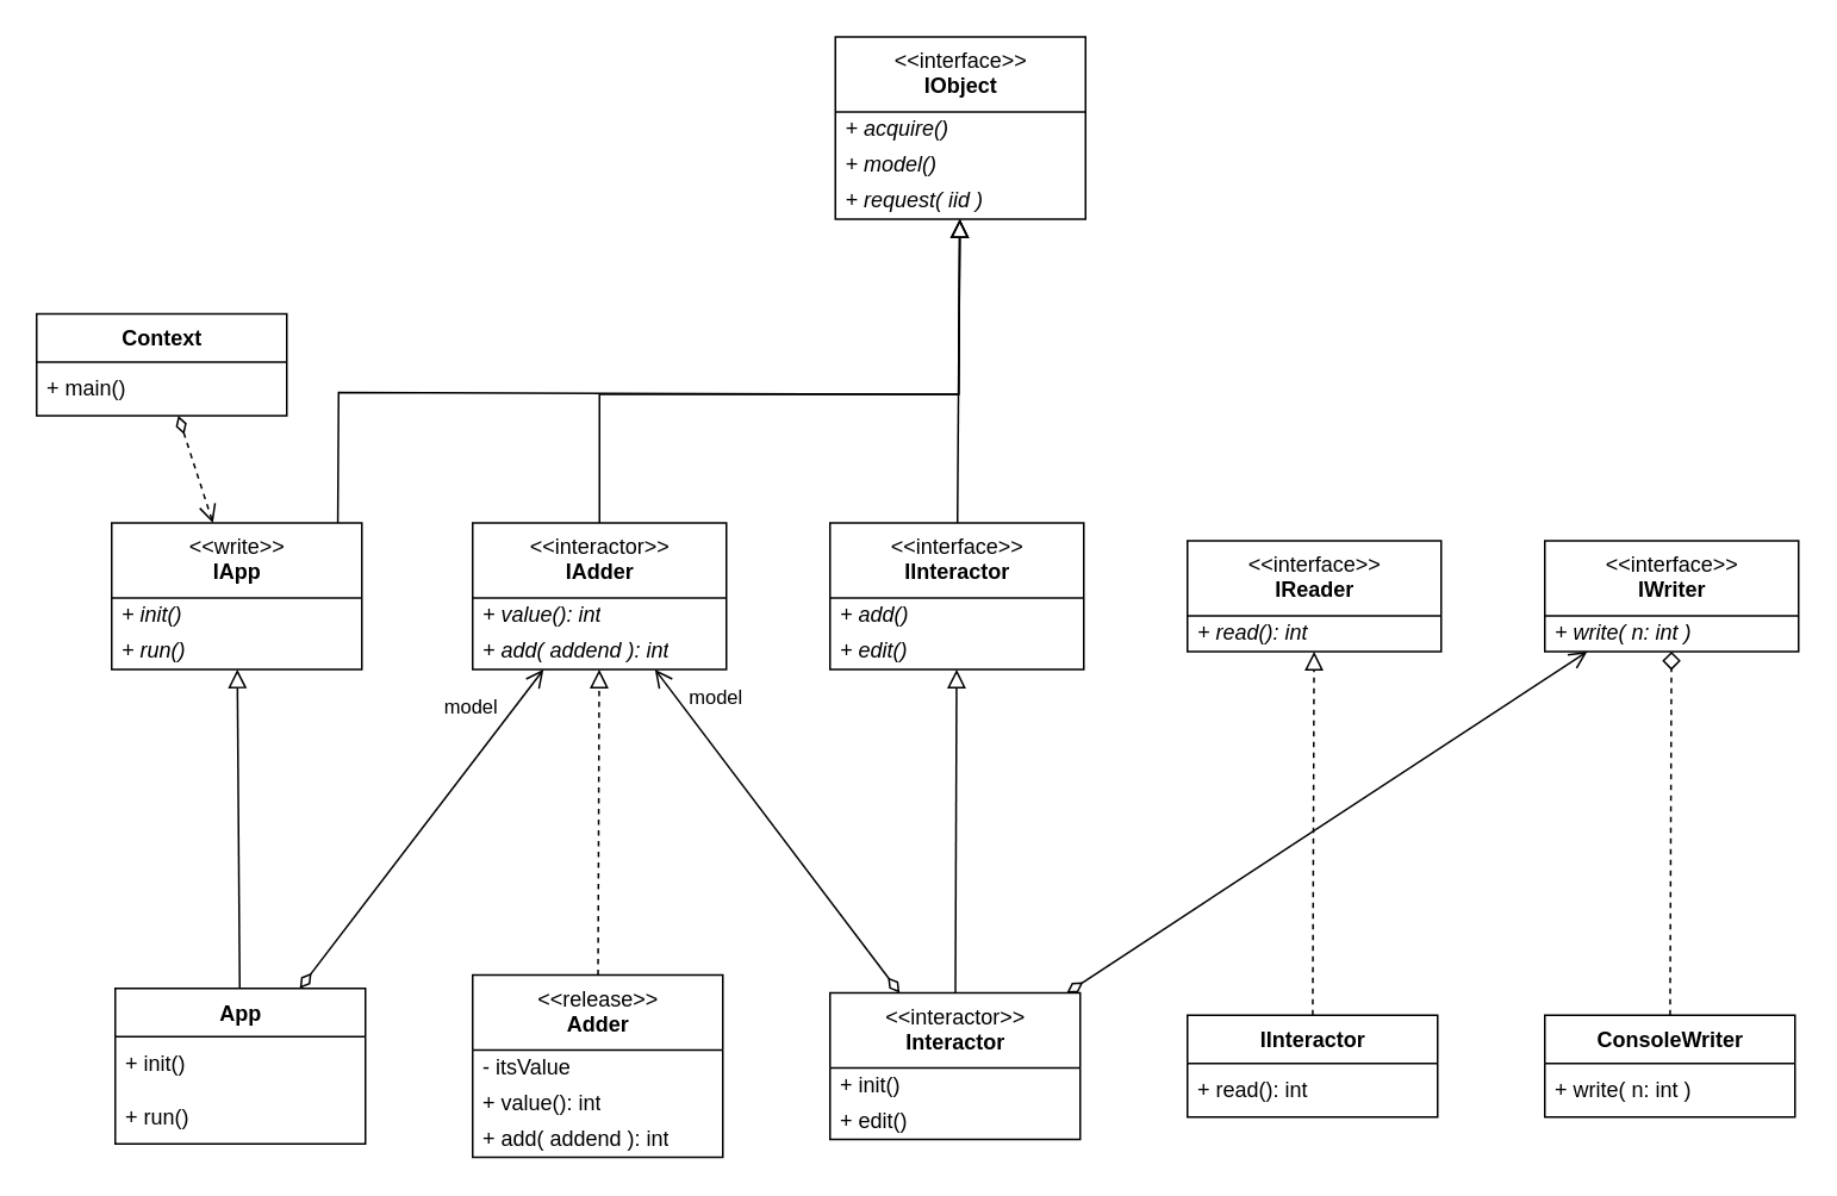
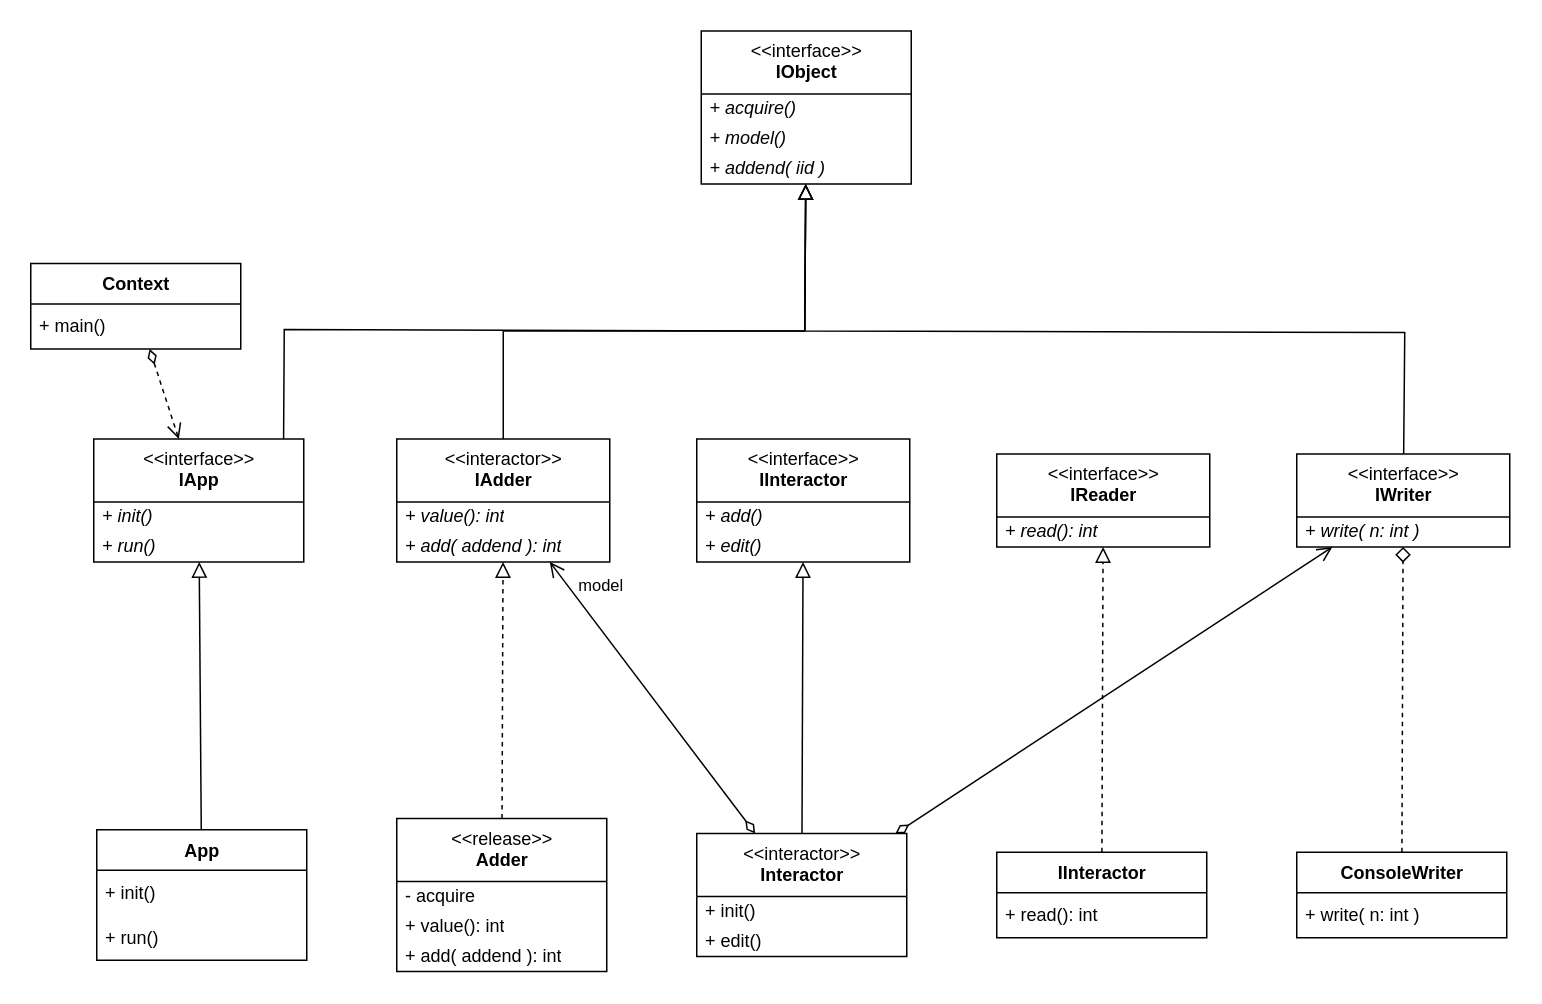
- <mxCell id="5" value="+ request( iid )" style="text;html=1;strokeColor=none;fillColor=none;align=left;verticalAlign=middle;spacingLeft=4;spacingRight=4;overflow=hidden;rotatable=0;points=[[0,0.5],[1,0.5]];portConstraint=eastwest;fontStyle=2" vertex="1" parent="2"><mxGeometry y="82" width="140" height="20" as="geometry" /></mxCell>
+ <mxCell id="5" value="+ addend( iid )" style="text;html=1;strokeColor=none;fillColor=none;align=left;verticalAlign=middle;spacingLeft=4;spacingRight=4;overflow=hidden;rotatable=0;points=[[0,0.5],[1,0.5]];portConstraint=eastwest;fontStyle=2" vertex="1" parent="2"><mxGeometry y="82" width="140" height="20" as="geometry" /></mxCell>
+ <mxCell id="37" value="" style="endArrow=block;html=1;rounded=0;align=center;verticalAlign=bottom;endFill=0;labelBackgroundColor=none;endSize=8;fontColor=none;" edge="1" parent="1" source="33" target="2"><mxGeometry relative="1" as="geometry"><mxPoint x="840.568" y="208" as="sourcePoint" /><mxPoint x="617" y="58.735" as="targetPoint" /><Array as="points"><mxPoint x="936" y="221" /><mxPoint x="536" y="220" /></Array></mxGeometry></mxCell>
- <mxCell id="36" value="" style="endArrow=block;html=1;rounded=0;align=center;verticalAlign=bottom;endFill=0;labelBackgroundColor=none;endSize=8;fontColor=none;" edge="1" parent="1" source="28" target="2"><mxGeometry relative="1" as="geometry"><mxPoint x="538.429" y="258" as="sourcePoint" /><mxPoint x="545.223" y="63" as="targetPoint" /></mxGeometry></mxCell>
- <mxCell id="22" value="&amp;lt;&amp;lt;write&amp;gt;&amp;gt;&lt;br&gt;&lt;b&gt;IApp&lt;/b&gt;" style="swimlane;fontStyle=0;align=center;verticalAlign=top;childLayout=stackLayout;horizontal=1;startSize=42;horizontalStack=0;resizeParent=1;resizeParentMax=0;resizeLast=0;collapsible=0;marginBottom=0;html=1;" vertex="1" parent="1"><mxGeometry x="62" y="292" width="140" height="82" as="geometry" /></mxCell>
+ <mxCell id="22" value="&amp;lt;&amp;lt;interface&amp;gt;&amp;gt;&lt;br&gt;&lt;b&gt;IApp&lt;/b&gt;" style="swimlane;fontStyle=0;align=center;verticalAlign=top;childLayout=stackLayout;horizontal=1;startSize=42;horizontalStack=0;resizeParent=1;resizeParentMax=0;resizeLast=0;collapsible=0;marginBottom=0;html=1;" vertex="1" parent="1"><mxGeometry x="62" y="292" width="140" height="82" as="geometry" /></mxCell>
- <mxCell id="42" value="" style="endArrow=open;startArrow=diamondThin;endFill=0;startFill=0;html=1;verticalAlign=bottom;labelBackgroundColor=none;strokeWidth=1;startSize=8;endSize=8;rounded=0;fontColor=none;noLabel=1;" edge="1" parent="1" source="8" target="45"><mxGeometry width="160" relative="1" as="geometry"><mxPoint x="162.089" y="361" as="sourcePoint" /><mxPoint x="297.521" y="251" as="targetPoint" /></mxGeometry></mxCell>
- <mxCell id="43" value="model" style="edgeLabel;html=1;align=center;verticalAlign=bottom;resizable=0;points=[];" vertex="1" connectable="0" parent="42"><mxGeometry x="0.75" y="1" relative="1" as="geometry"><mxPoint x="-24" y="8" as="offset" /></mxGeometry></mxCell>
- <mxCell id="12" value="- itsValue" style="text;html=1;strokeColor=none;fillColor=none;align=left;verticalAlign=middle;spacingLeft=4;spacingRight=4;overflow=hidden;rotatable=0;points=[[0,0.5],[1,0.5]];portConstraint=eastwest;fontStyle=0" vertex="1" parent="11"><mxGeometry y="42" width="140" height="20" as="geometry" /></mxCell>
+ <mxCell id="12" value="- acquire" style="text;html=1;strokeColor=none;fillColor=none;align=left;verticalAlign=middle;spacingLeft=4;spacingRight=4;overflow=hidden;rotatable=0;points=[[0,0.5],[1,0.5]];portConstraint=eastwest;fontStyle=0" vertex="1" parent="11"><mxGeometry y="42" width="140" height="20" as="geometry" /></mxCell>
